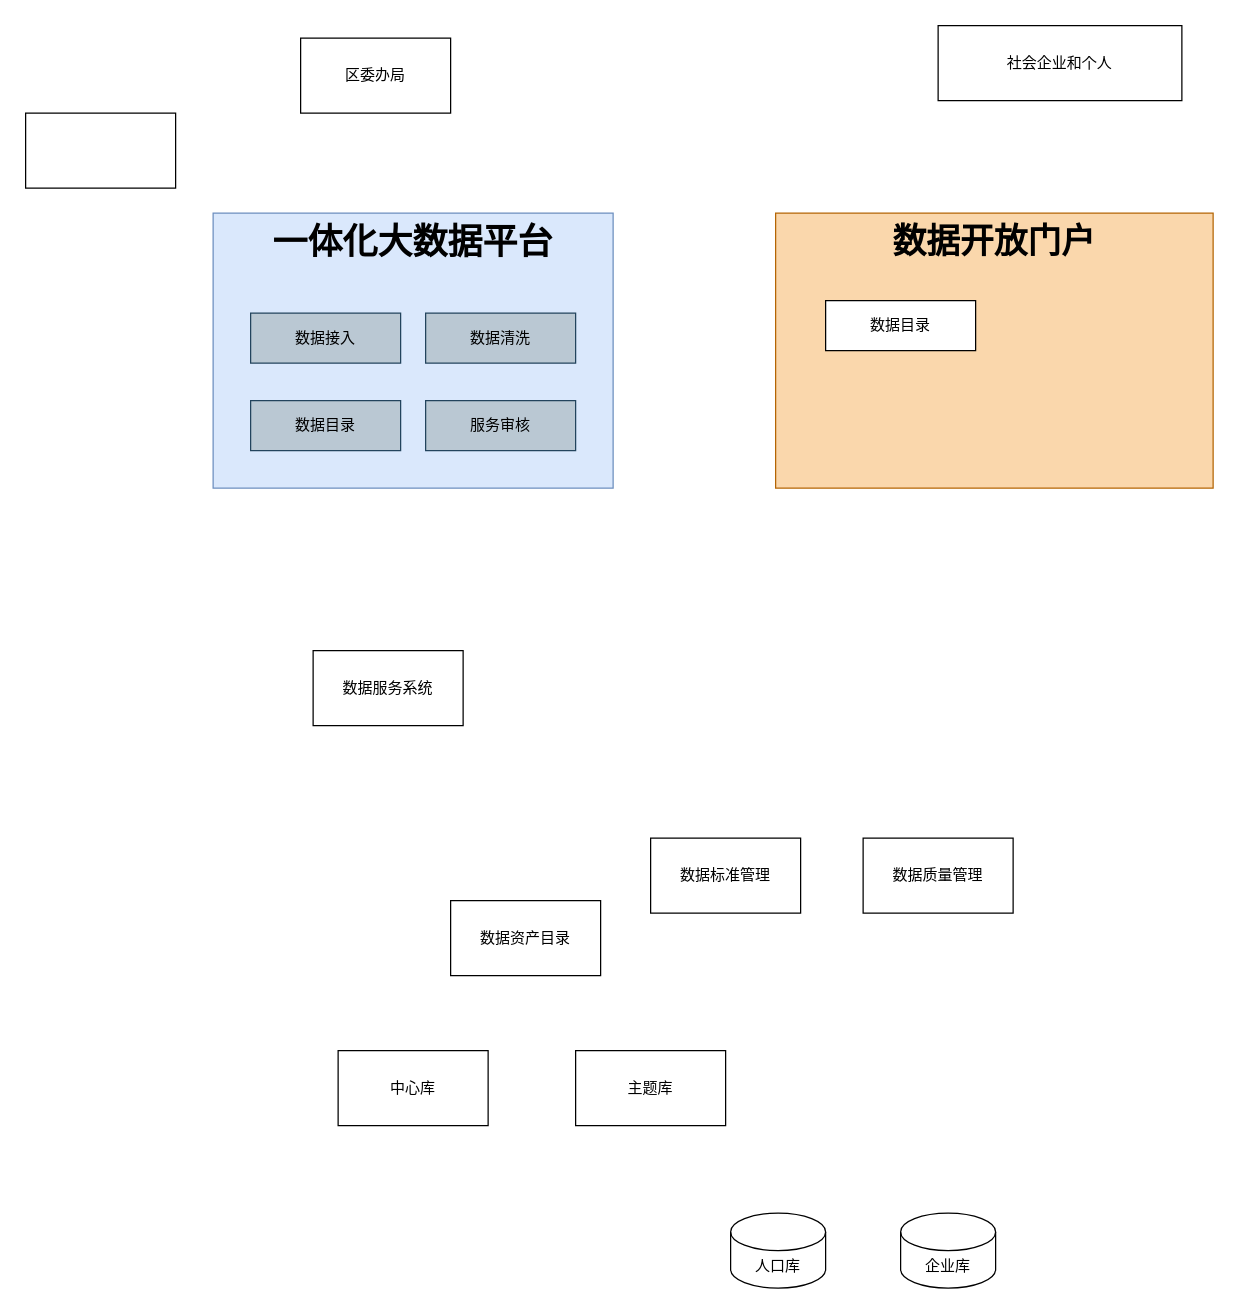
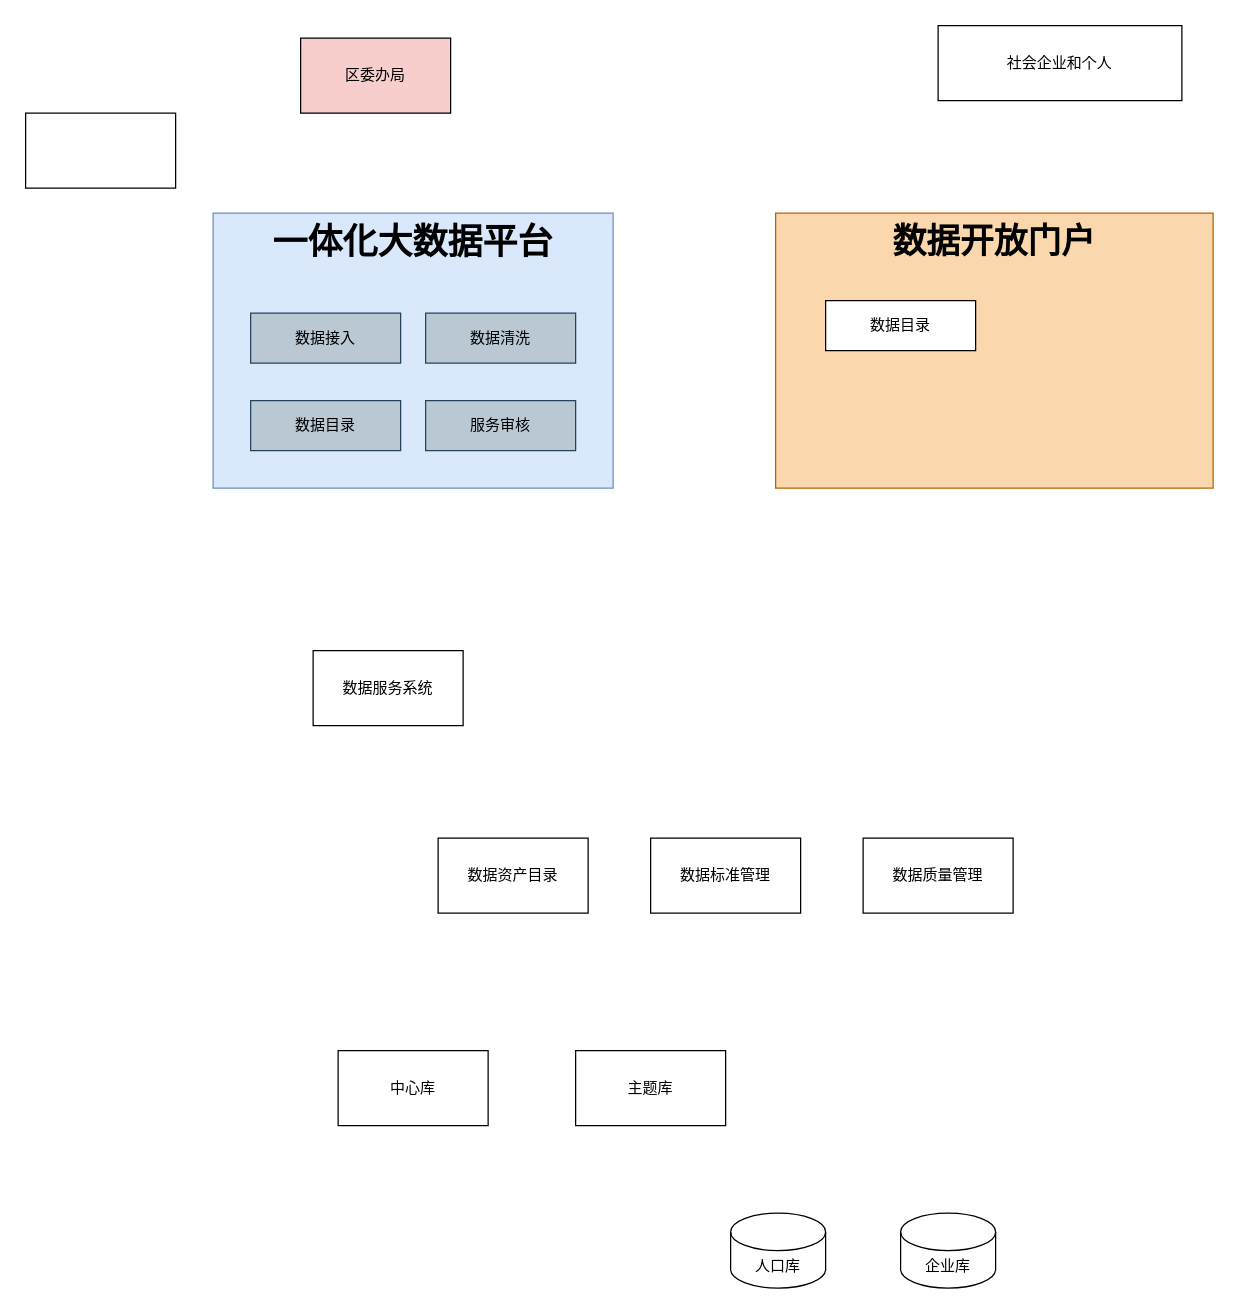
- <mxCell id="3" value="区委办局" style="rounded=0;whiteSpace=wrap;html=1;" vertex="1" parent="1"><mxGeometry x="240" y="30" width="120" height="60" as="geometry" /></mxCell>
+ <mxCell id="3" value="区委办局" style="rounded=0;whiteSpace=wrap;html=1;fillColor=#f8cecc;" vertex="1" parent="1"><mxGeometry x="240" y="30" width="120" height="60" as="geometry" /></mxCell>
- <mxCell id="7" value="数据资产目录" style="rounded=0;whiteSpace=wrap;html=1;" vertex="1" parent="1"><mxGeometry x="360" y="720" width="120" height="60" as="geometry" /></mxCell>
+ <mxCell id="7" value="数据资产目录" style="rounded=0;whiteSpace=wrap;html=1;" vertex="1" parent="1"><mxGeometry x="350" y="670" width="120" height="60" as="geometry" /></mxCell>
